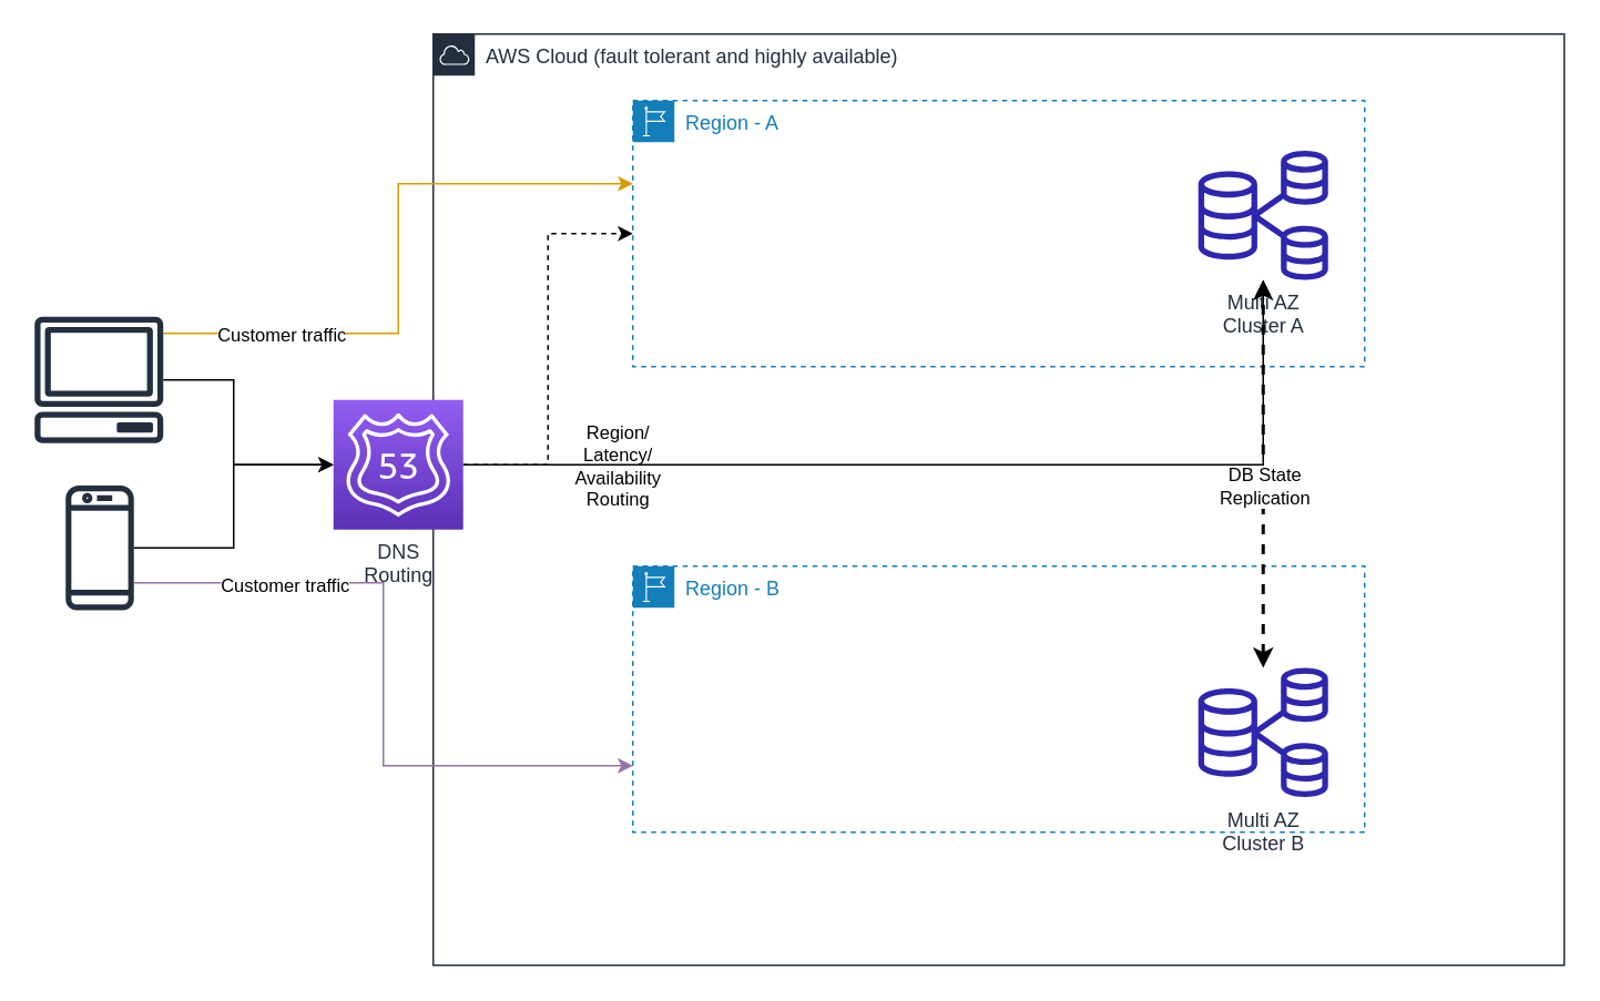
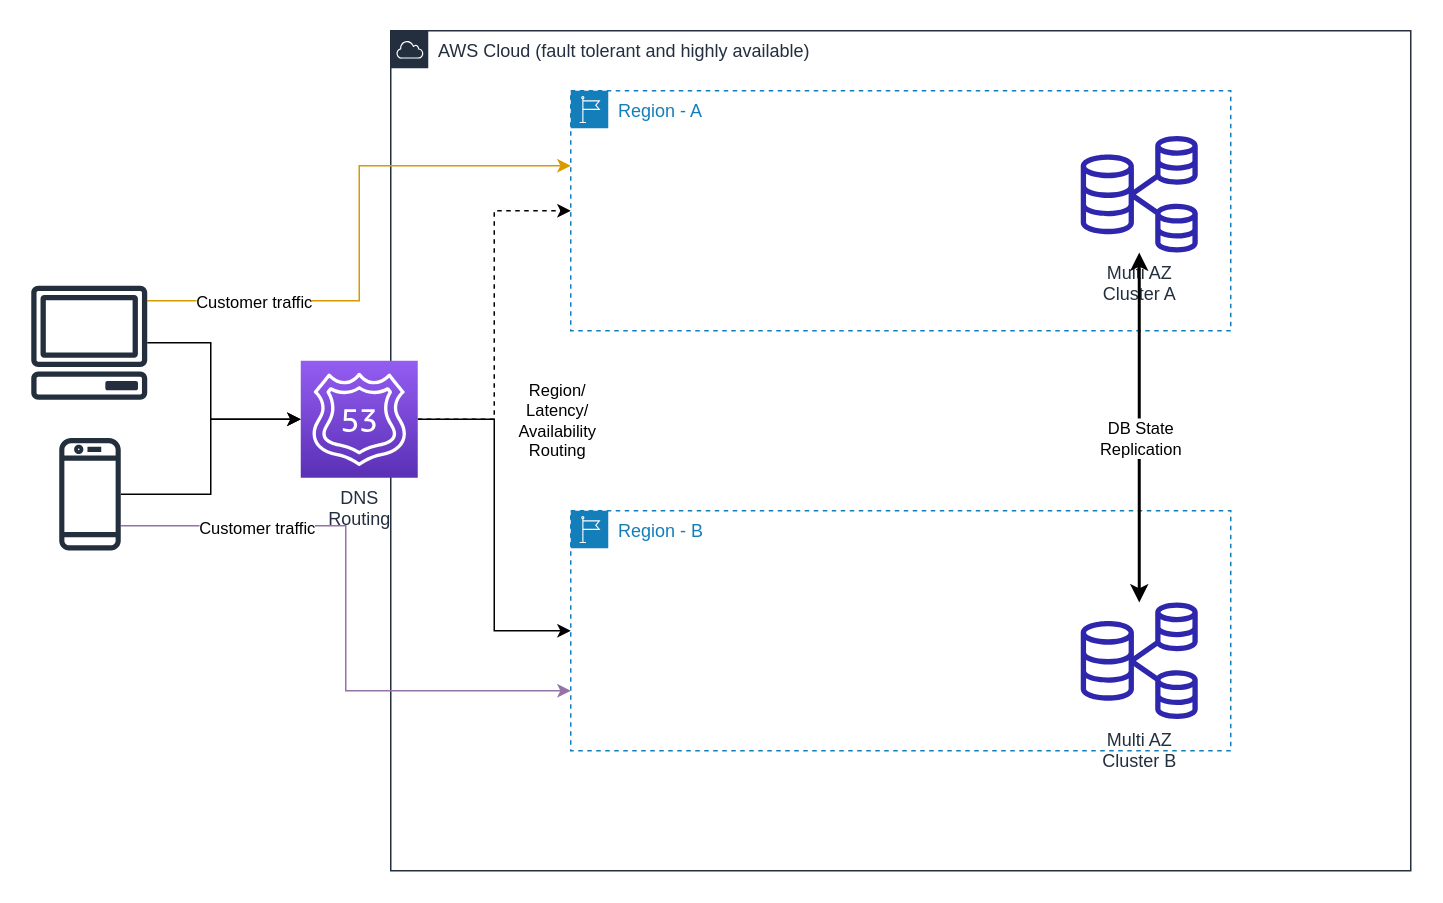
- <mxCell id="11" style="edgeStyle=orthogonalEdgeStyle;rounded=0;orthogonalLoop=1;jettySize=auto;html=1;" edge="1" parent="1" source="12" target="4"><mxGeometry relative="1" as="geometry" /></mxCell>
+ <mxCell id="11" style="edgeStyle=orthogonalEdgeStyle;rounded=0;orthogonalLoop=1;jettySize=auto;html=1;entryX=0;entryY=0.5;entryDx=0;entryDy=0;" edge="1" parent="1" source="12" target="5"><mxGeometry relative="1" as="geometry" /></mxCell>
- <mxCell id="7" style="edgeStyle=orthogonalEdgeStyle;rounded=0;orthogonalLoop=1;jettySize=auto;html=1;endArrow=classic;endFill=1;startArrow=classic;startFill=1;strokeWidth=2;dashed=1;" edge="1" parent="2" source="6" target="4"><mxGeometry relative="1" as="geometry" /></mxCell>
+ <mxCell id="7" style="edgeStyle=orthogonalEdgeStyle;rounded=0;orthogonalLoop=1;jettySize=auto;html=1;endArrow=classic;endFill=1;startArrow=classic;startFill=1;strokeWidth=2;" edge="1" parent="2" source="6" target="4"><mxGeometry relative="1" as="geometry" /></mxCell>
